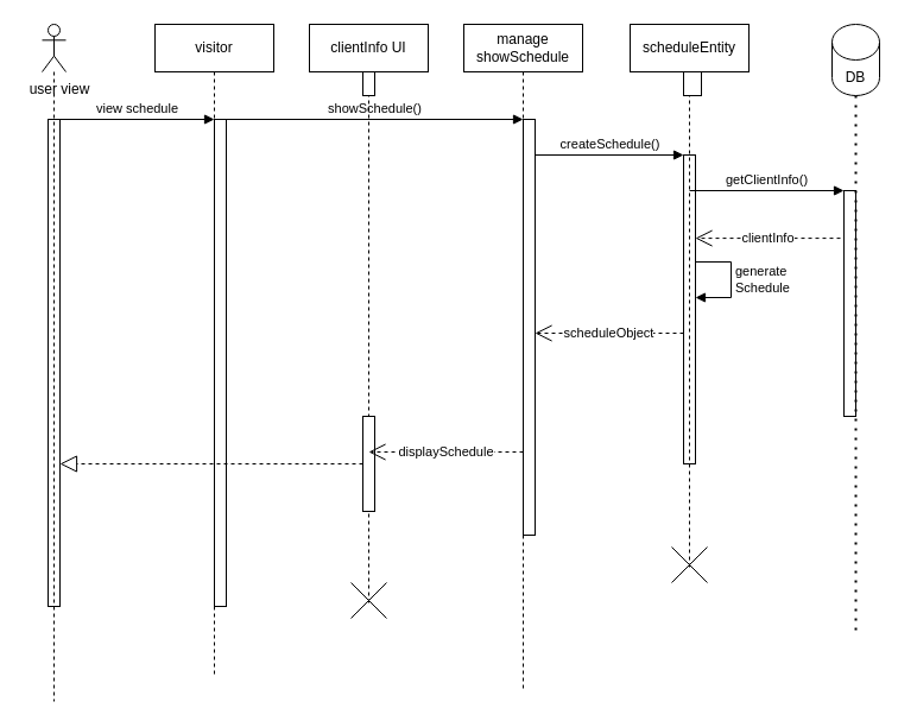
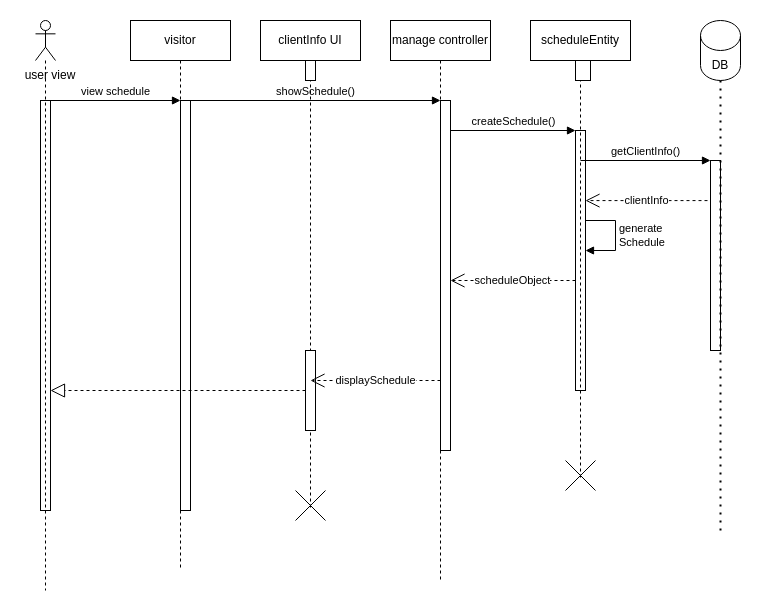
- <mxCell id="18" value="manage showSchedule" style="shape=umlLifeline;perimeter=lifelinePerimeter;whiteSpace=wrap;html=1;container=1;dropTarget=0;collapsible=0;recursiveResize=0;outlineConnect=0;portConstraint=eastwest;newEdgeStyle={&quot;curved&quot;:0,&quot;rounded&quot;:0};" vertex="1" parent="1"><mxGeometry x="390" y="20" width="100" height="560" as="geometry" /></mxCell>
+ <mxCell id="18" value="manage controller" style="shape=umlLifeline;perimeter=lifelinePerimeter;whiteSpace=wrap;html=1;container=1;dropTarget=0;collapsible=0;recursiveResize=0;outlineConnect=0;portConstraint=eastwest;newEdgeStyle={&quot;curved&quot;:0,&quot;rounded&quot;:0};" vertex="1" parent="1"><mxGeometry x="390" y="20" width="100" height="560" as="geometry" /></mxCell>
